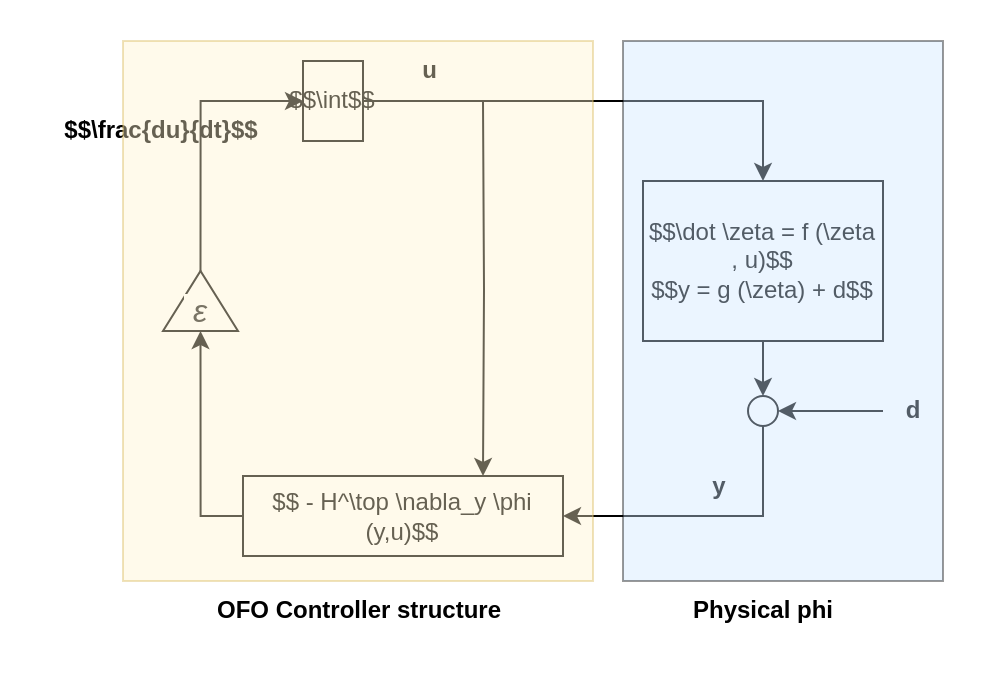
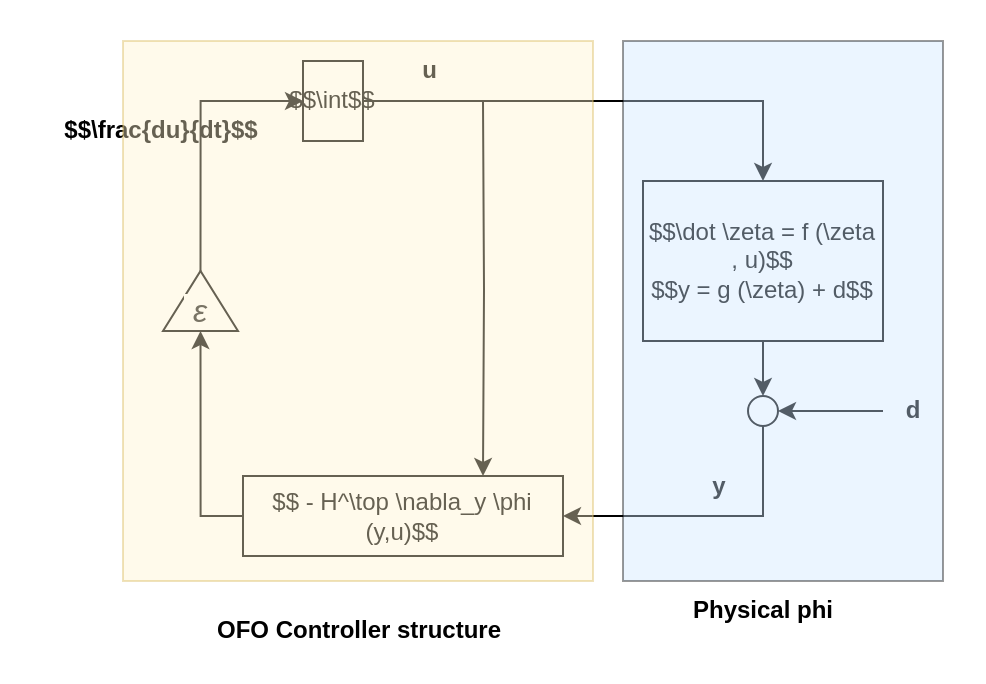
- <mxCell id="21" value="&lt;b&gt;OFO Controller structure&lt;/b&gt;" style="text;html=1;align=center;verticalAlign=middle;resizable=0;points=[];autosize=1;strokeColor=none;fillColor=none;" vertex="1" parent="1"><mxGeometry x="93.5" y="290" width="170" height="30" as="geometry" /></mxCell>
+ <mxCell id="21" value="&lt;b&gt;OFO Controller structure&lt;/b&gt;" style="text;html=1;align=center;verticalAlign=middle;resizable=0;points=[];autosize=1;strokeColor=none;fillColor=none;" vertex="1" parent="1"><mxGeometry x="93.5" y="300" width="170" height="30" as="geometry" /></mxCell>
